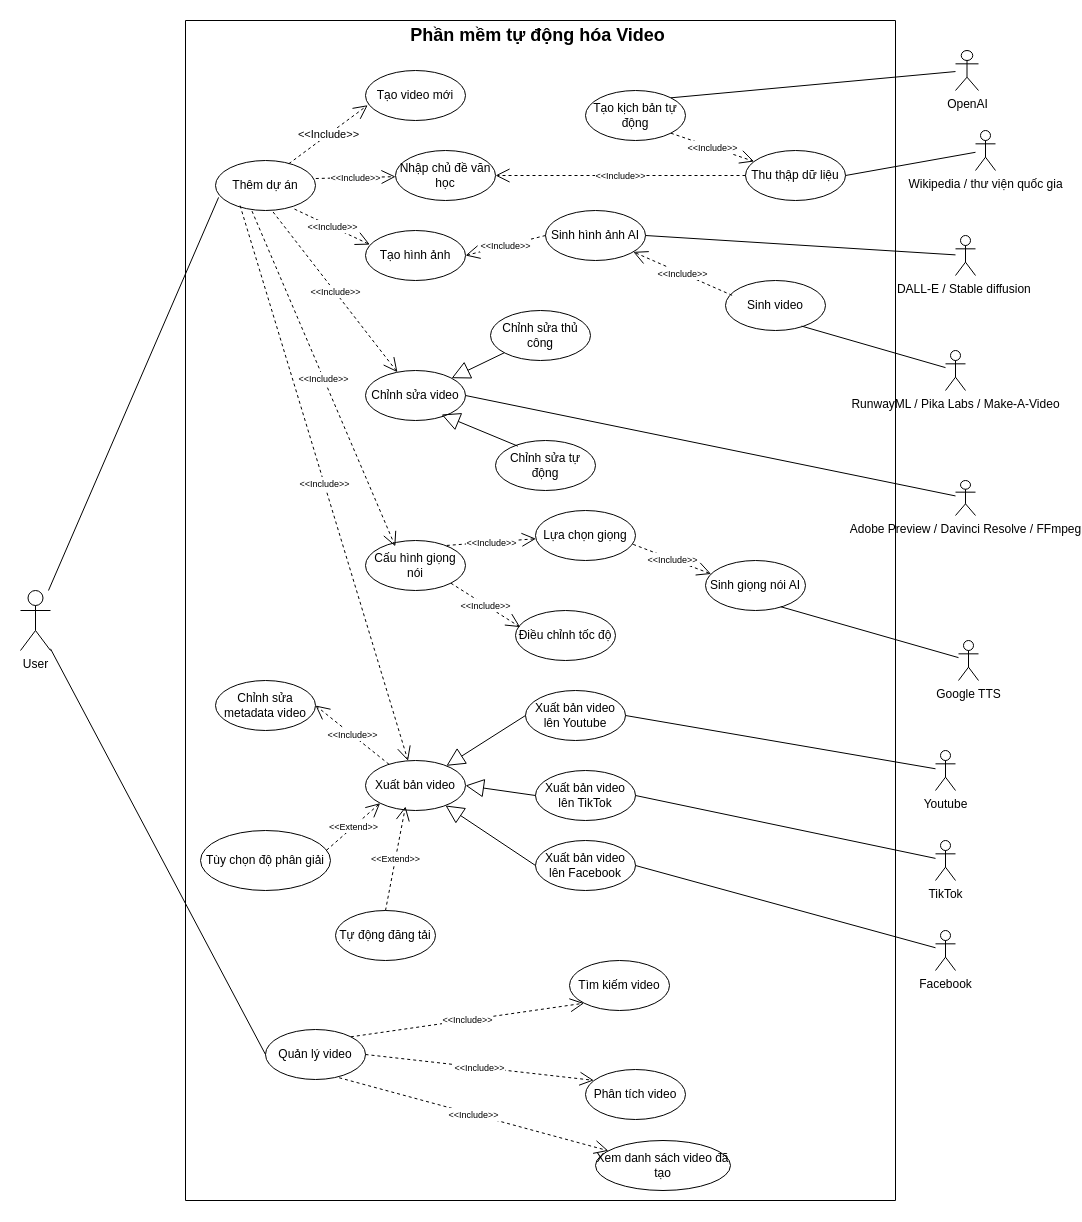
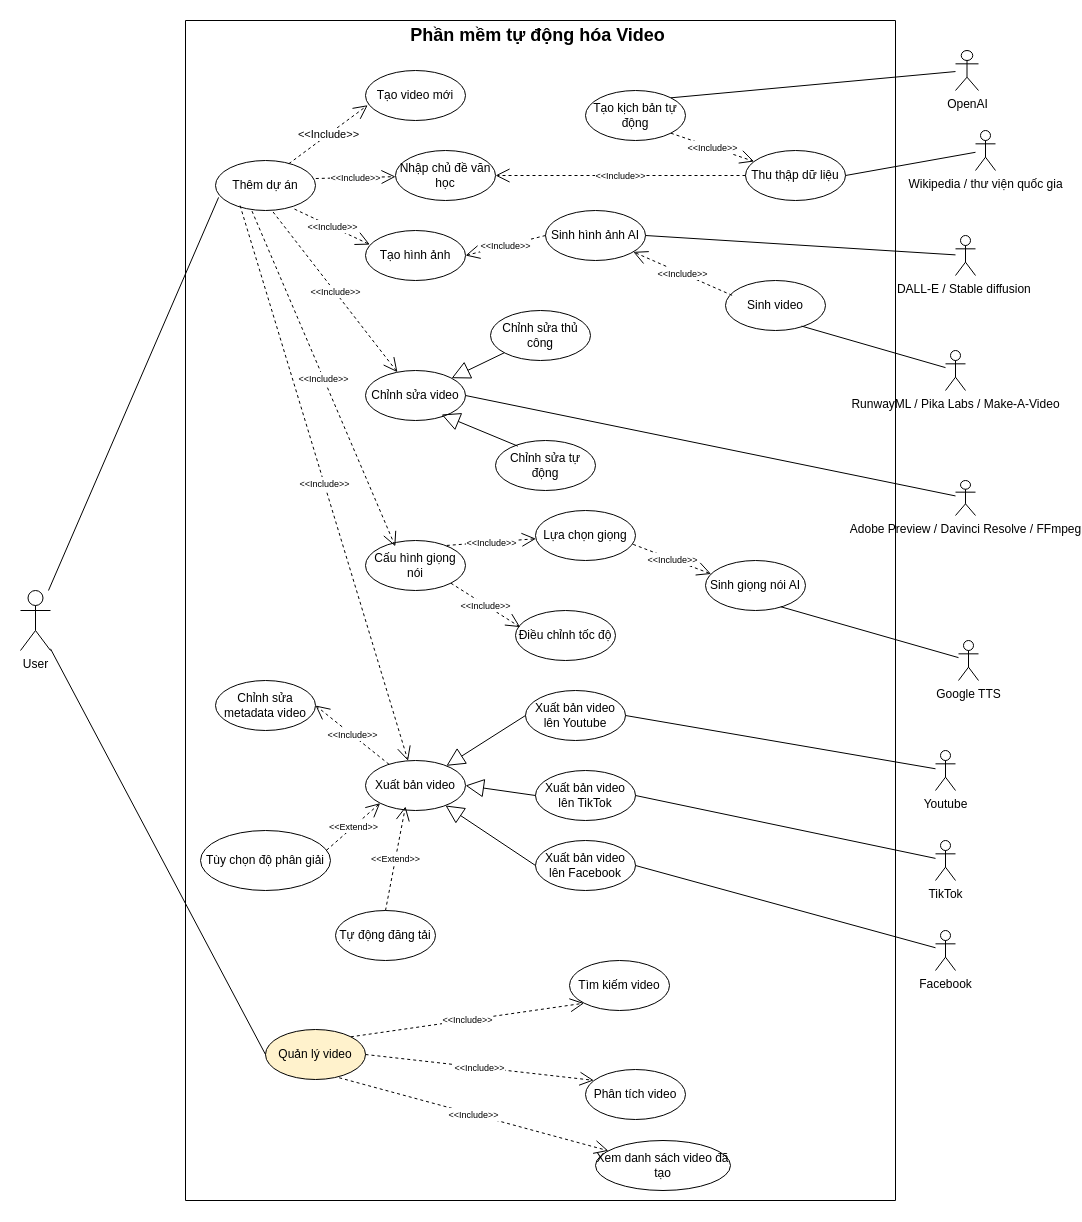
- <mxCell id="23" value="Quản lý video" style="ellipse;whiteSpace=wrap;html=1;" vertex="1" parent="2"><mxGeometry x="80" y="1009" width="100" height="50" as="geometry" /></mxCell>
+ <mxCell id="23" value="Quản lý video" style="ellipse;whiteSpace=wrap;html=1;fillColor=#fff2cc;" vertex="1" parent="2"><mxGeometry x="80" y="1009" width="100" height="50" as="geometry" /></mxCell>
